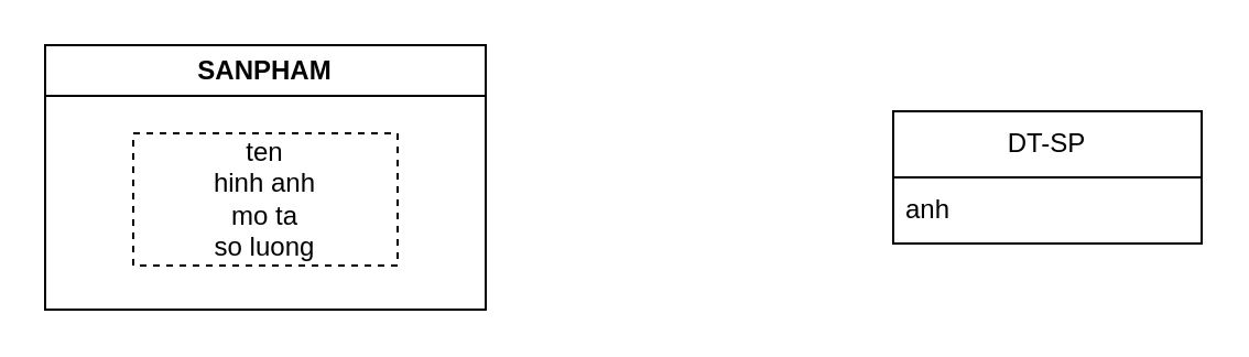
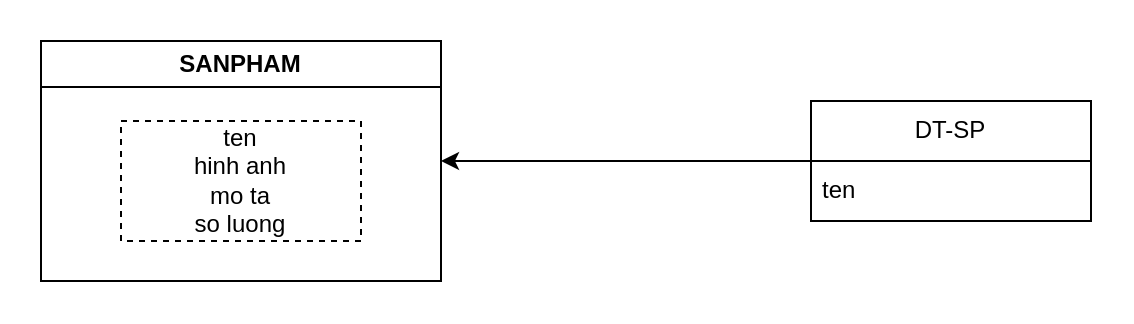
+ <mxCell id="4" style="edgeStyle=orthogonalEdgeStyle;rounded=0;orthogonalLoop=1;jettySize=auto;html=1;entryX=1;entryY=0.5;entryDx=0;entryDy=0;" edge="1" parent="1" source="5" target="2"><mxGeometry relative="1" as="geometry" /></mxCell>
- <mxCell id="6" value="anh" style="text;strokeColor=none;fillColor=none;align=left;verticalAlign=middle;spacingLeft=4;spacingRight=4;overflow=hidden;points=[[0,0.5],[1,0.5]];portConstraint=eastwest;rotatable=0;whiteSpace=wrap;html=1;" vertex="1" parent="5"><mxGeometry y="30" width="140" height="30" as="geometry" /></mxCell>
+ <mxCell id="6" value="ten" style="text;strokeColor=none;fillColor=none;align=left;verticalAlign=middle;spacingLeft=4;spacingRight=4;overflow=hidden;points=[[0,0.5],[1,0.5]];portConstraint=eastwest;rotatable=0;whiteSpace=wrap;html=1;" vertex="1" parent="5"><mxGeometry y="30" width="140" height="30" as="geometry" /></mxCell>
